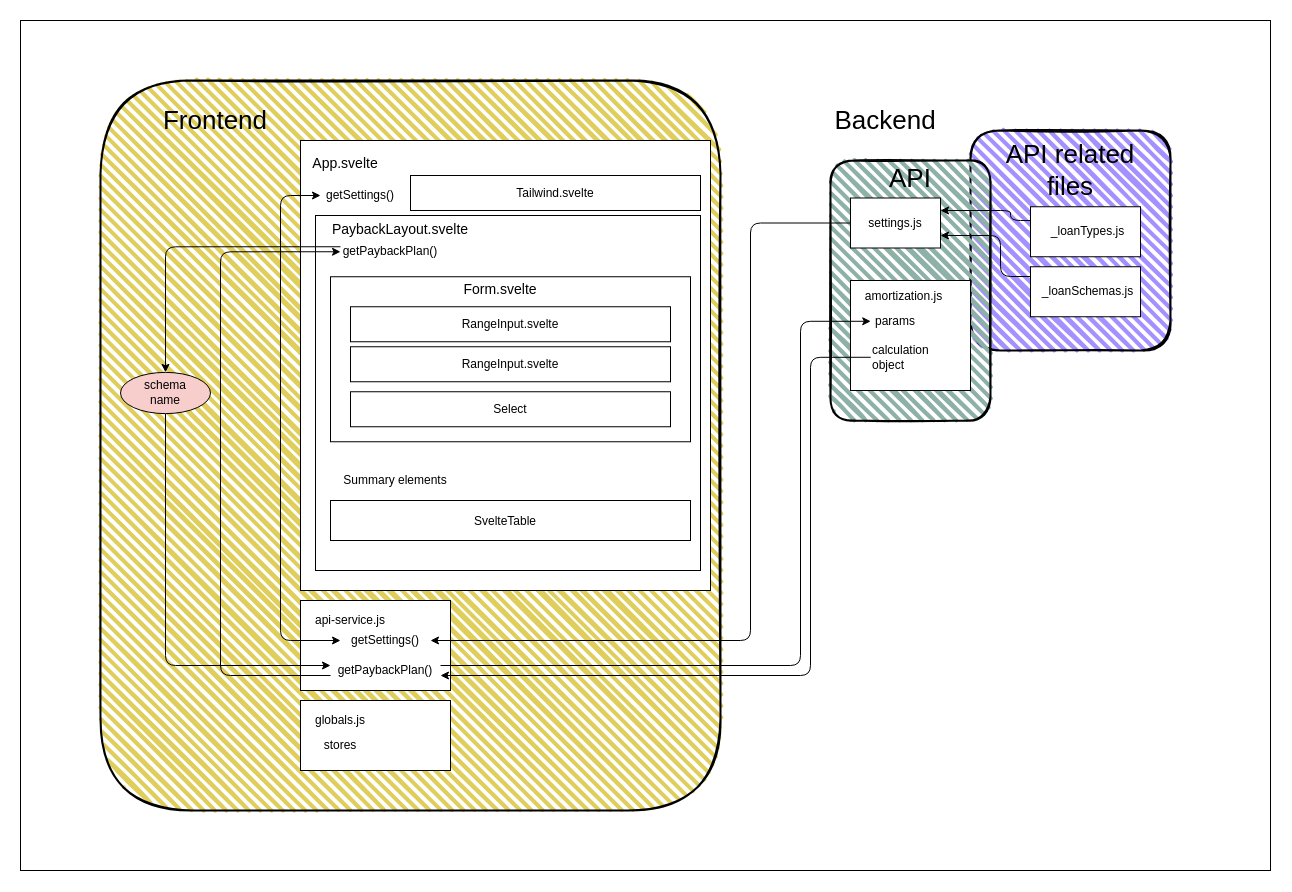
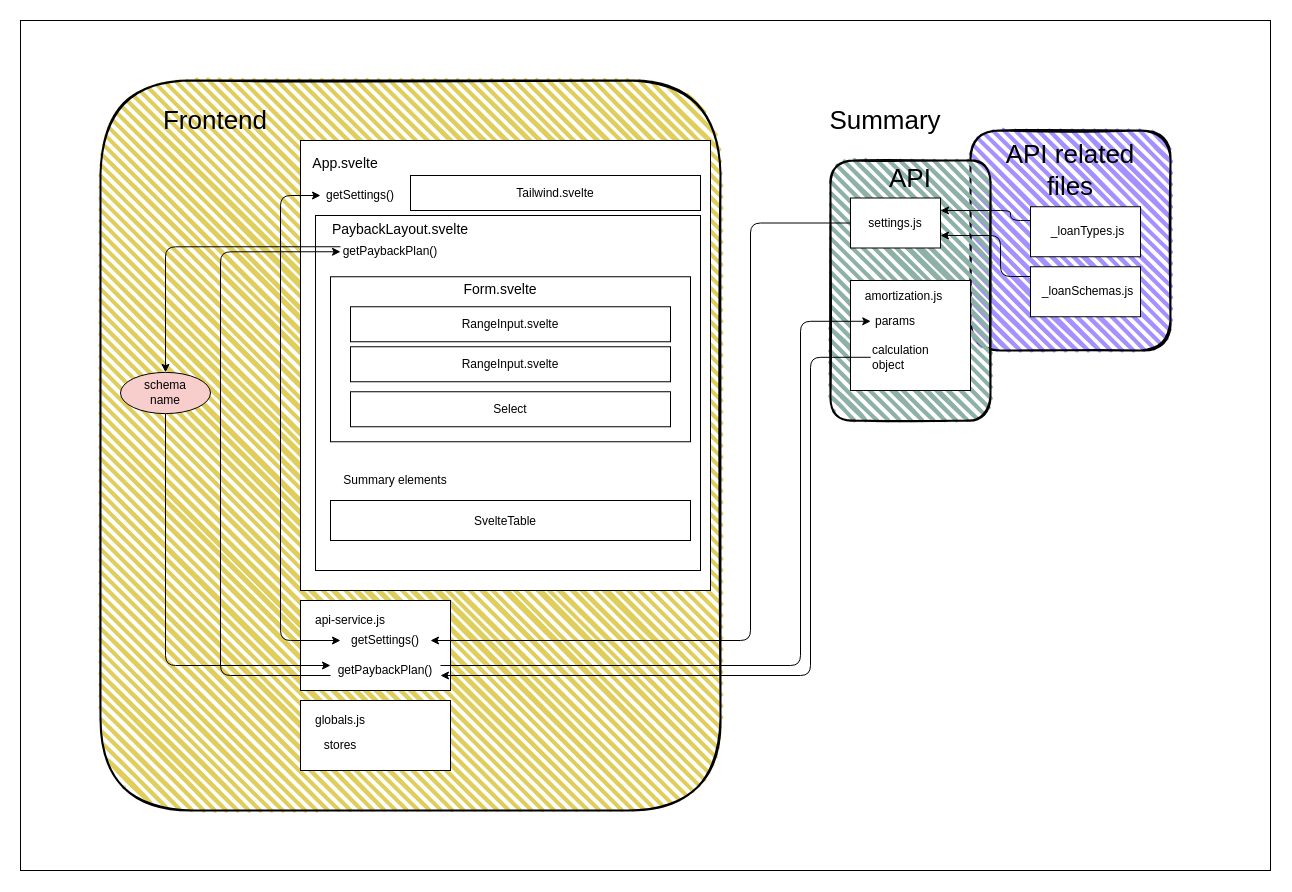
- <mxCell id="8" value="&lt;font style=&quot;font-size: 26px&quot;&gt;Backend&lt;/font&gt;" style="text;html=1;strokeColor=none;fillColor=none;align=center;verticalAlign=middle;whiteSpace=wrap;rounded=0;" parent="1" vertex="1"><mxGeometry x="790" y="100" width="190" height="40" as="geometry" /></mxCell>
+ <mxCell id="8" value="&lt;font style=&quot;font-size: 26px&quot;&gt;Summary&lt;/font&gt;" style="text;html=1;strokeColor=none;fillColor=none;align=center;verticalAlign=middle;whiteSpace=wrap;rounded=0;" parent="1" vertex="1"><mxGeometry x="790" y="100" width="190" height="40" as="geometry" /></mxCell>
